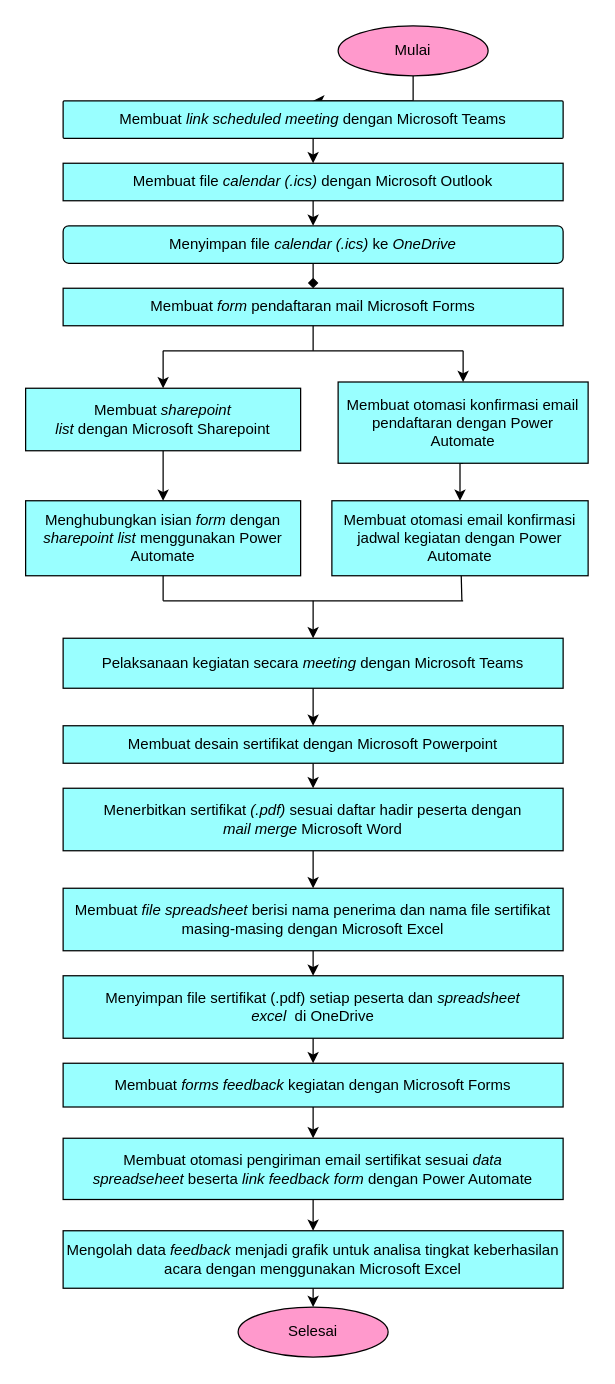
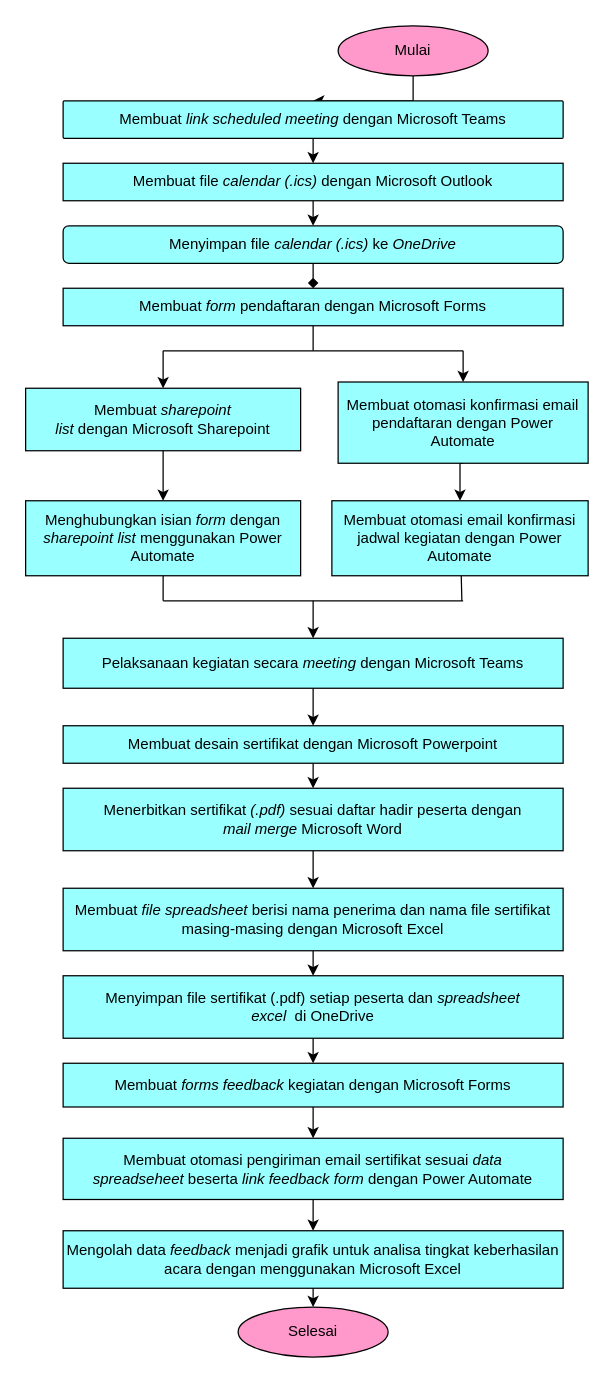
- <mxCell id="8" value="Membuat &lt;i&gt;form &lt;/i&gt;pendaftaran mail Microsoft Forms" style="rounded=0;whiteSpace=wrap;html=1;fillColor=#99FFFF;" parent="1" vertex="1"><mxGeometry x="50" y="230" width="400" height="30" as="geometry" /></mxCell>
+ <mxCell id="8" value="Membuat &lt;i&gt;form &lt;/i&gt;pendaftaran dengan Microsoft Forms" style="rounded=0;whiteSpace=wrap;html=1;fillColor=#99FFFF;" parent="1" vertex="1"><mxGeometry x="50" y="230" width="400" height="30" as="geometry" /></mxCell>
